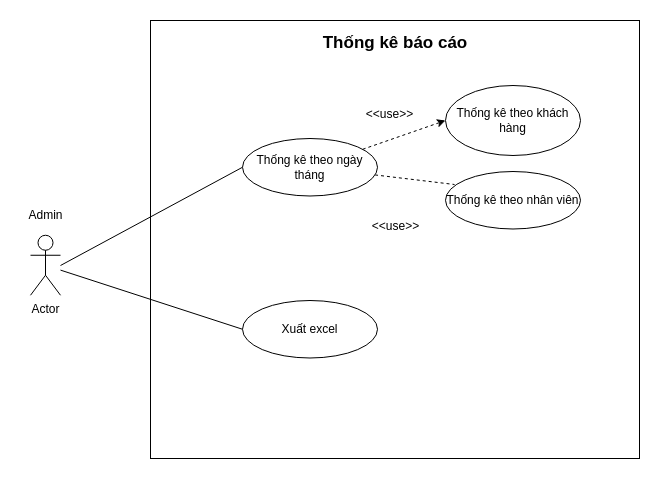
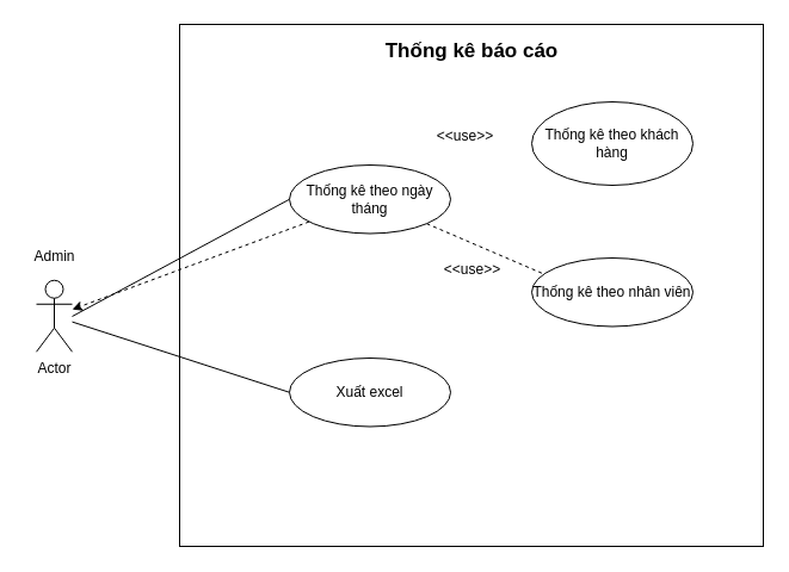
- <mxCell id="7" style="edgeStyle=none;rounded=0;orthogonalLoop=1;jettySize=auto;html=1;entryX=0;entryY=0.5;entryDx=0;entryDy=0;dashed=1;" edge="1" parent="1" source="8" target="13"><mxGeometry relative="1" as="geometry" /></mxCell>
+ <mxCell id="7" style="edgeStyle=none;rounded=0;orthogonalLoop=1;jettySize=auto;html=1;dashed=1;" edge="1" parent="1" source="8" target="5"><mxGeometry relative="1" as="geometry" /></mxCell>
- <mxCell id="12" value="Thống kê theo nhân viên" style="ellipse;whiteSpace=wrap;html=1;" vertex="1" parent="1"><mxGeometry x="445" y="171" width="135" height="57.5" as="geometry" /></mxCell>
+ <mxCell id="12" value="Thống kê theo nhân viên" style="ellipse;whiteSpace=wrap;html=1;" vertex="1" parent="1"><mxGeometry x="445" y="216" width="135" height="57.5" as="geometry" /></mxCell>
